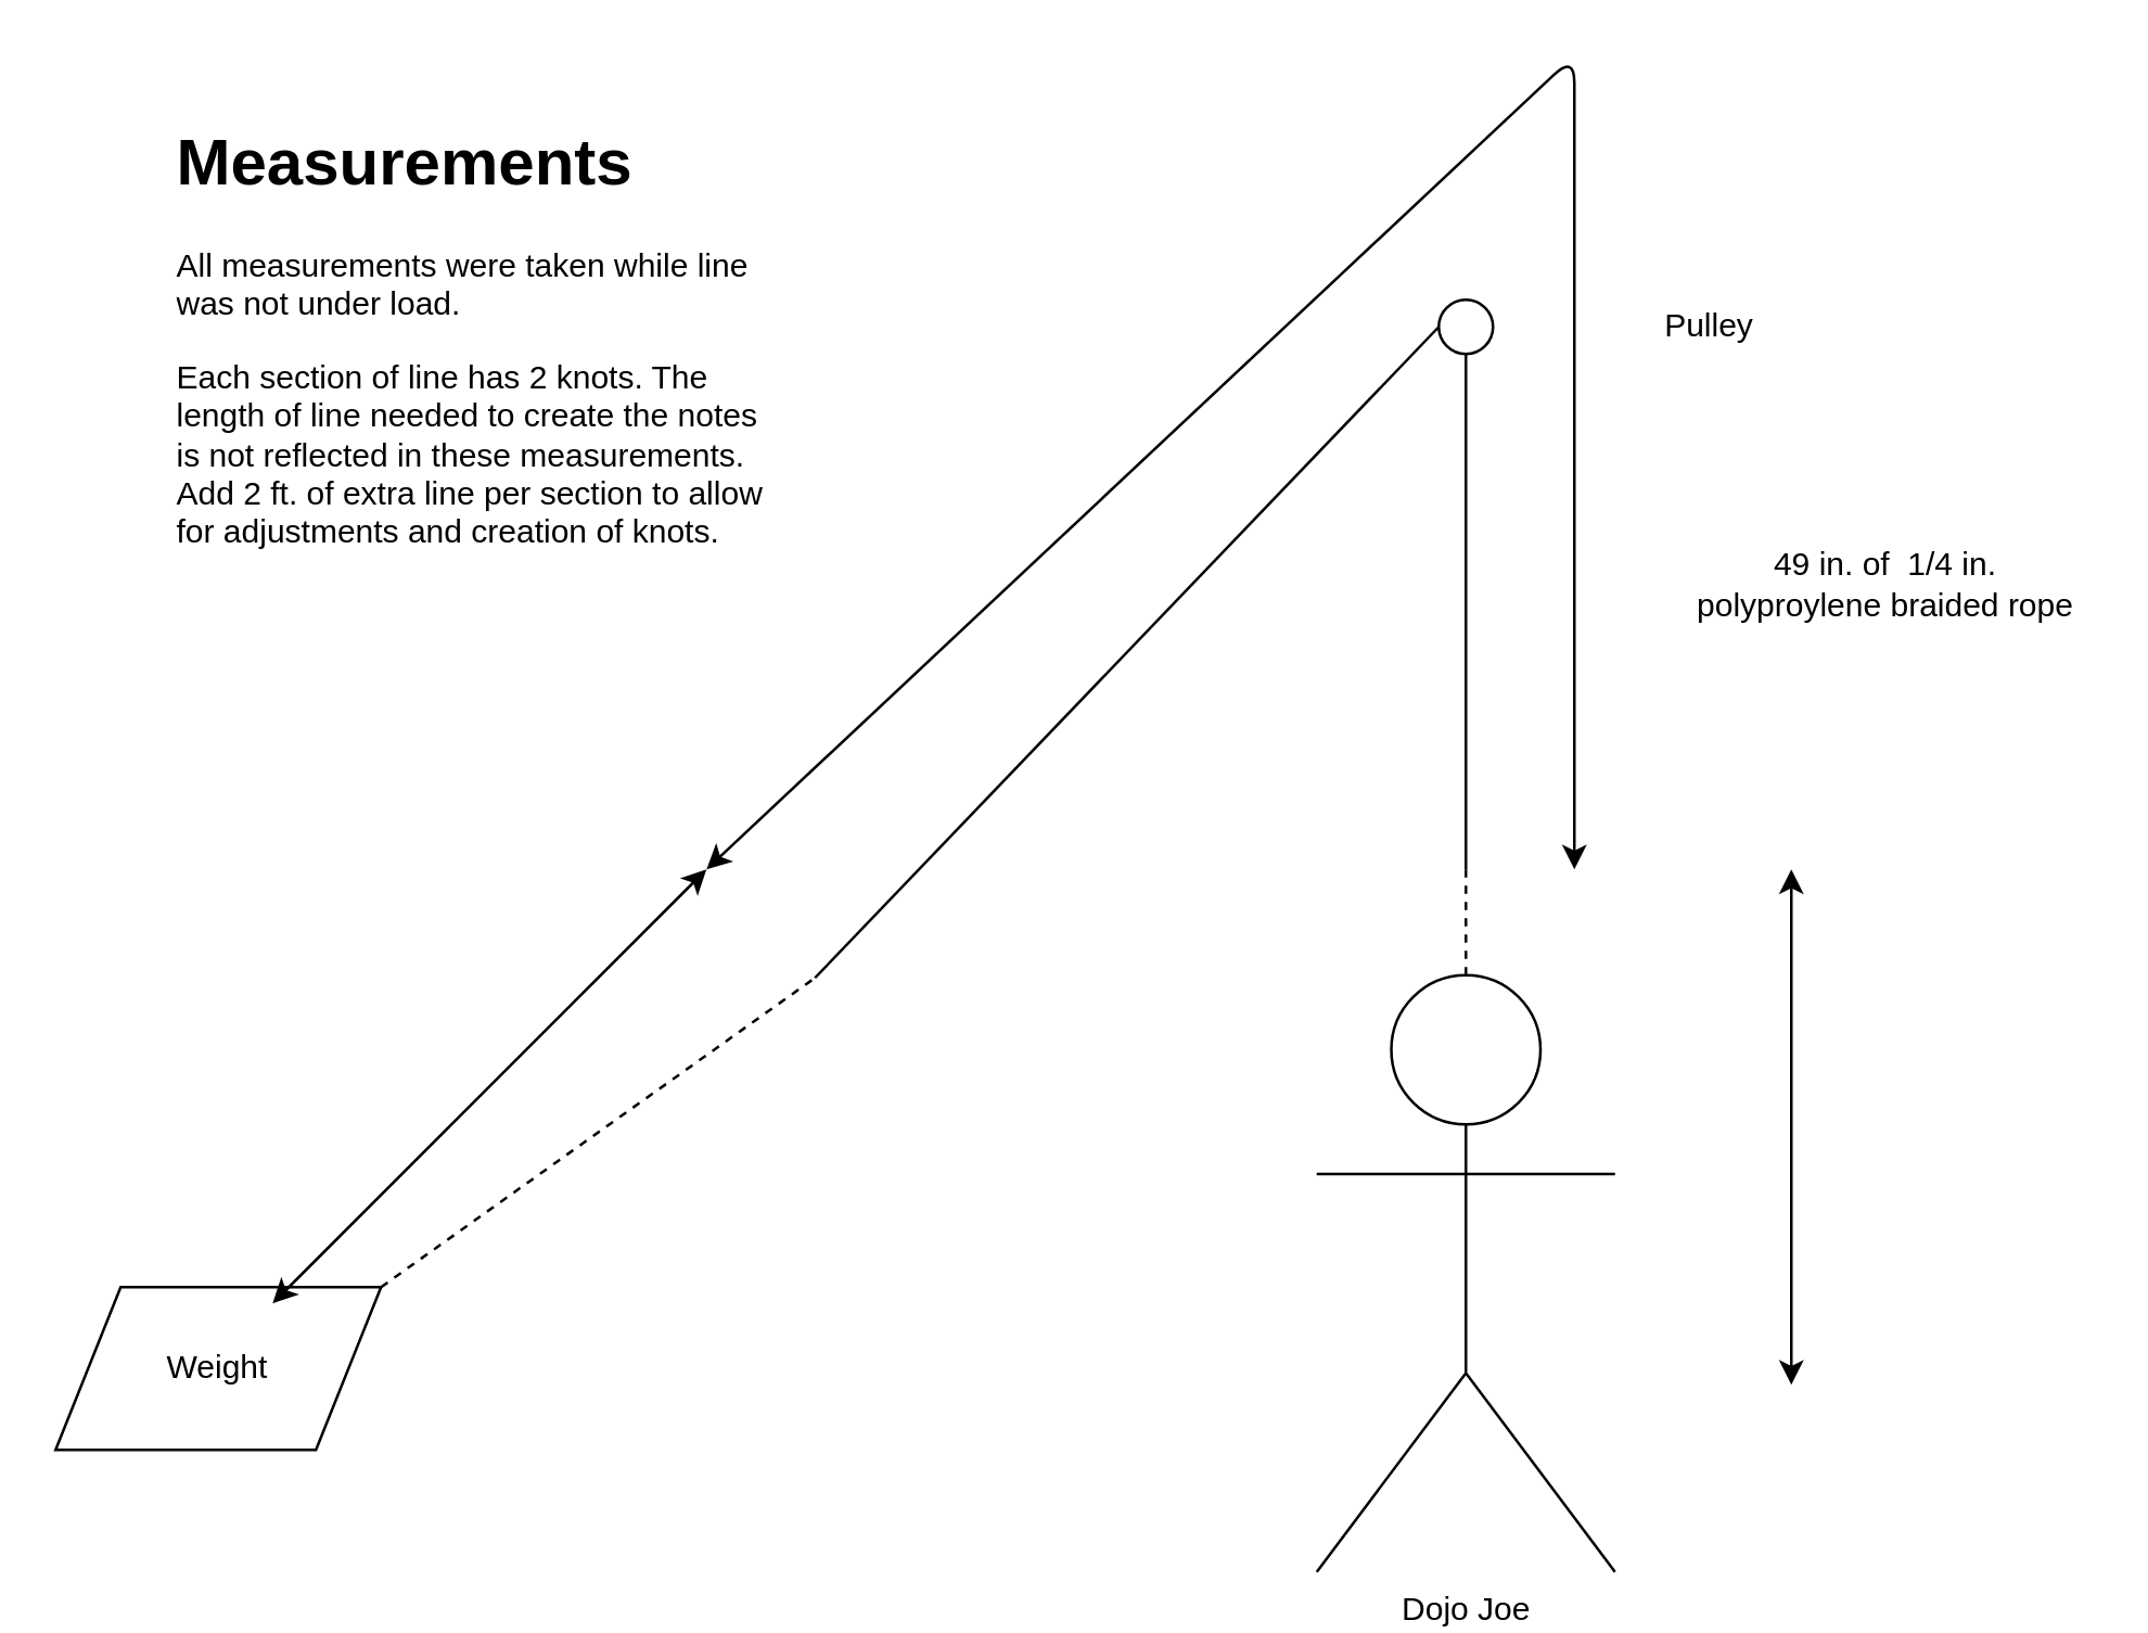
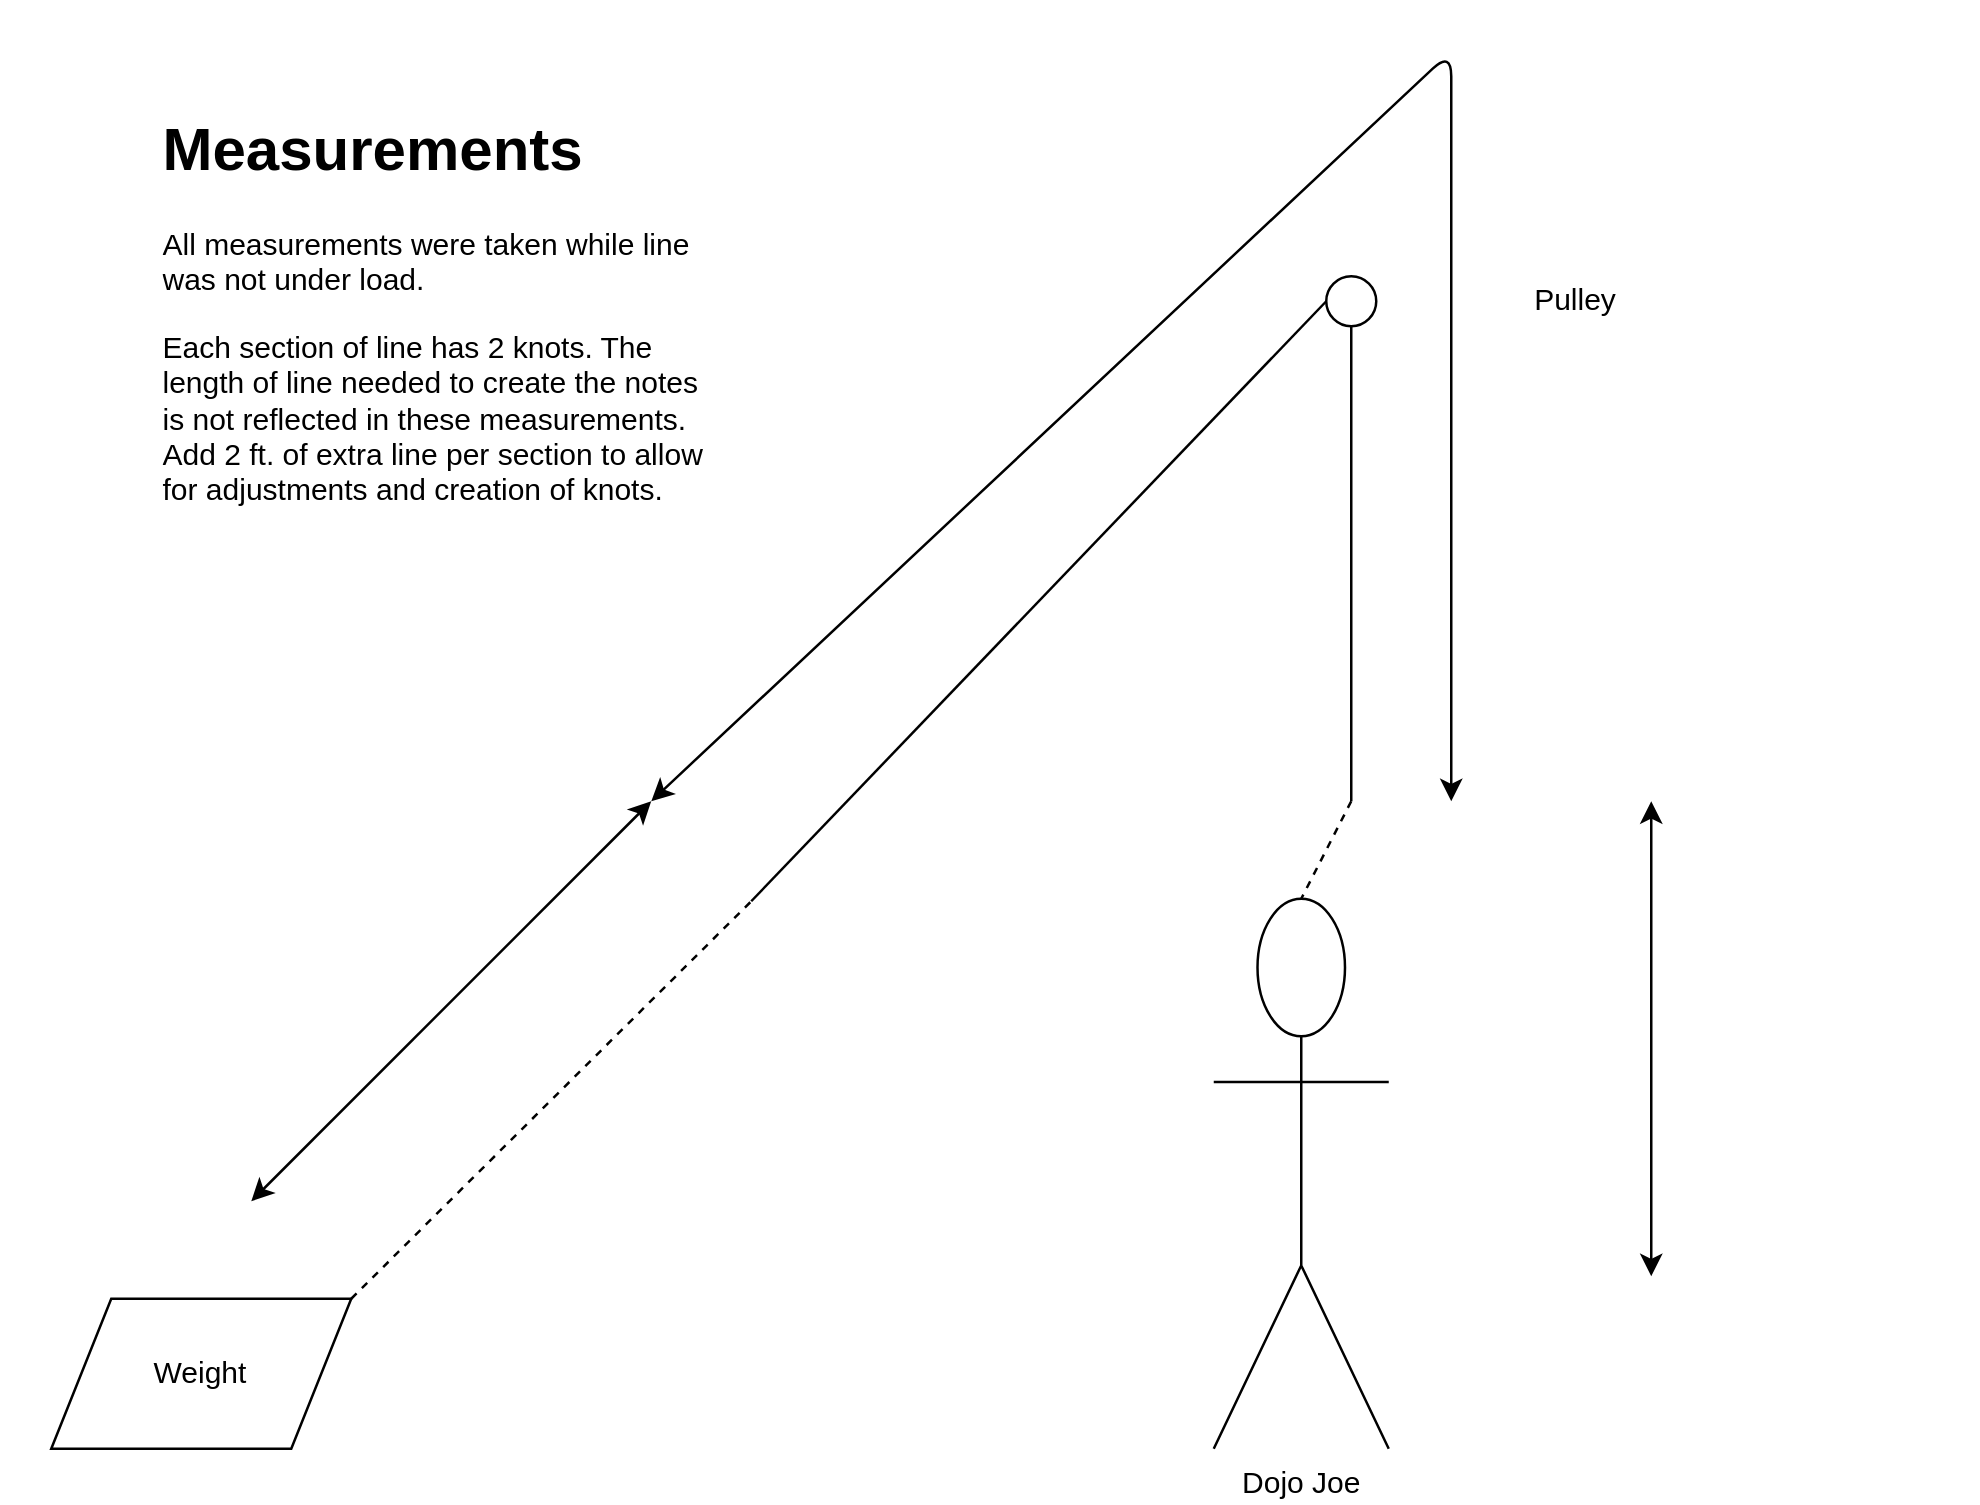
- <mxCell id="13" value="49 in. of&amp;nbsp; 1/4 in. polyproylene braided rope " style="text;html=1;strokeColor=none;fillColor=none;align=center;verticalAlign=middle;whiteSpace=wrap;rounded=0;" vertex="1" parent="1"><mxGeometry x="620" y="200" width="150" height="30" as="geometry" /></mxCell>
- <mxCell id="2" value="&lt;div&gt;Dojo Joe&lt;/div&gt;" style="shape=umlActor;verticalLabelPosition=bottom;labelBackgroundColor=#ffffff;verticalAlign=top;html=1;outlineConnect=0;" vertex="1" parent="1"><mxGeometry x="485" y="359" width="110" height="220" as="geometry" /></mxCell>
+ <mxCell id="2" value="&lt;div&gt;Dojo Joe&lt;/div&gt;" style="shape=umlActor;verticalLabelPosition=bottom;labelBackgroundColor=#ffffff;verticalAlign=top;html=1;outlineConnect=0;" vertex="1" parent="1"><mxGeometry x="485" y="359" width="70" height="220" as="geometry" /></mxCell>
- <mxCell id="3" value="Weight" style="shape=parallelogram;perimeter=parallelogramPerimeter;whiteSpace=wrap;html=1;" vertex="1" parent="1"><mxGeometry x="20" y="474" width="120" height="60" as="geometry" /></mxCell>
+ <mxCell id="3" value="Weight" style="shape=parallelogram;perimeter=parallelogramPerimeter;whiteSpace=wrap;html=1;" vertex="1" parent="1"><mxGeometry x="20" y="519" width="120" height="60" as="geometry" /></mxCell>
